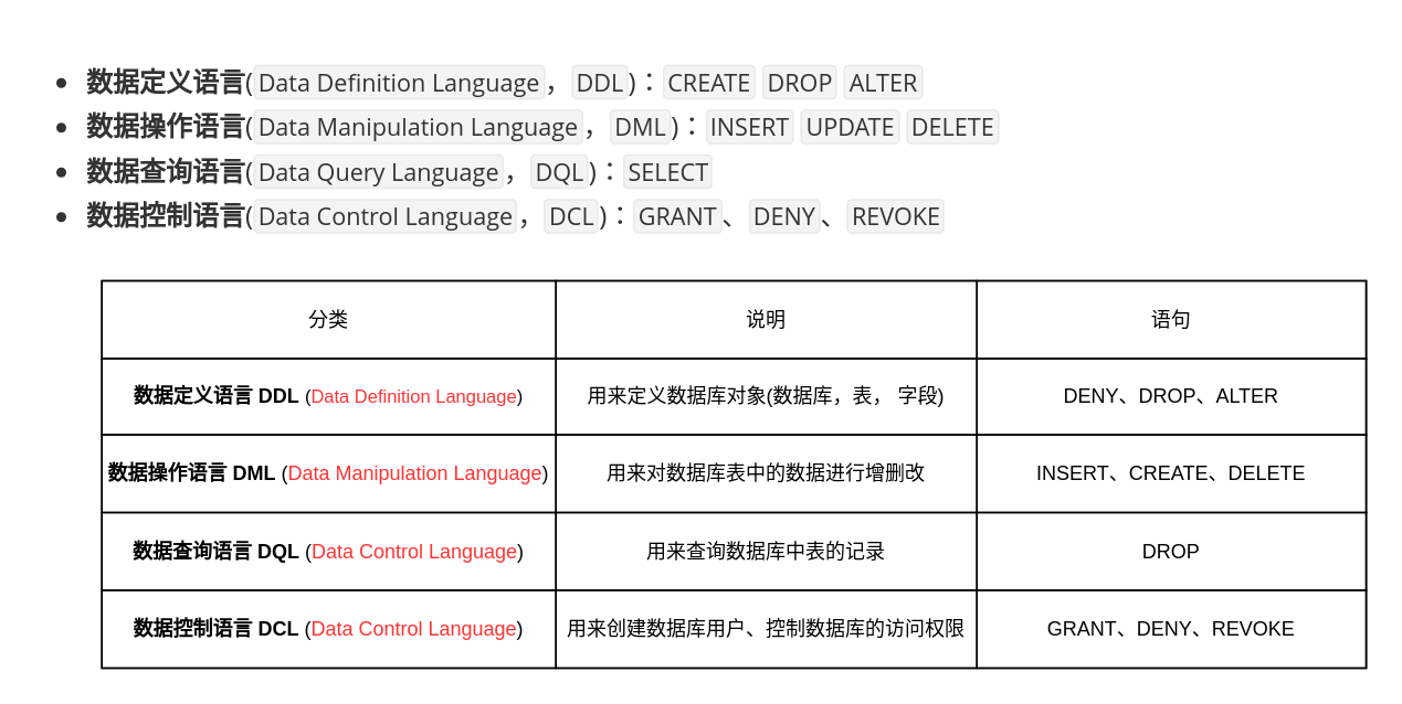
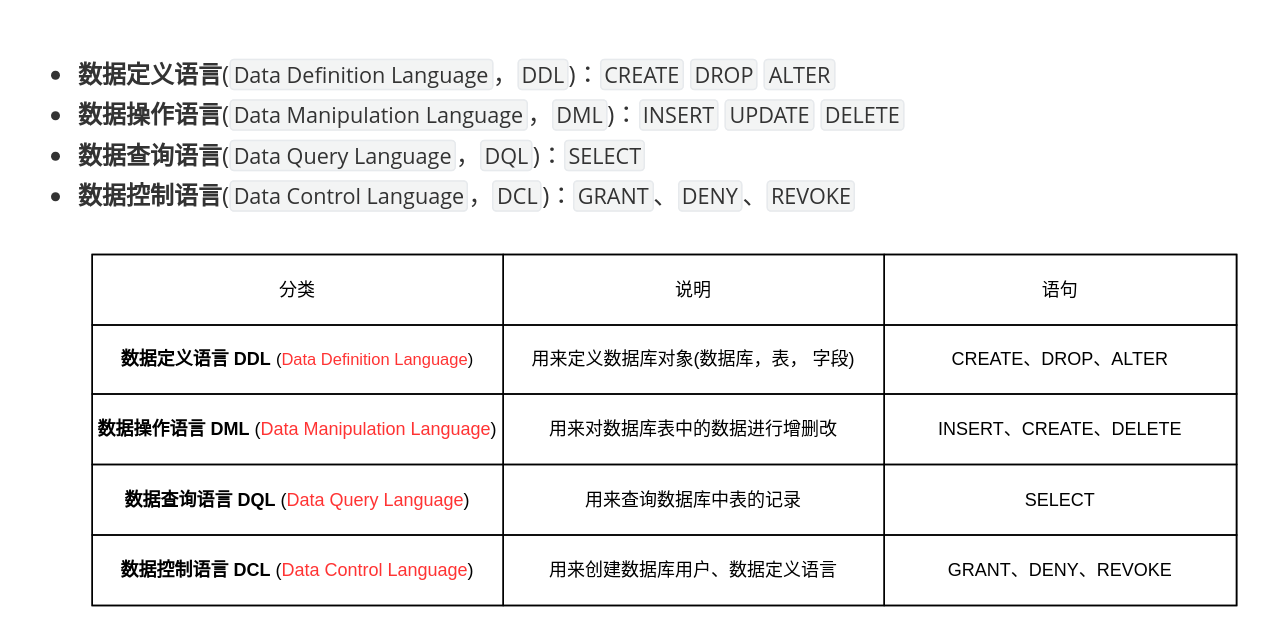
- <mxCell id="10" value="DENY、DROP、ALTER" style="connectable=0;recursiveResize=0;strokeColor=inherit;fillColor=none;align=center;whiteSpace=wrap;html=1;" vertex="1" parent="7"><mxGeometry x="528" width="235" height="46" as="geometry"><mxRectangle width="235" height="46" as="alternateBounds" /></mxGeometry></mxCell>
+ <mxCell id="10" value="CREATE、DROP、ALTER" style="connectable=0;recursiveResize=0;strokeColor=inherit;fillColor=none;align=center;whiteSpace=wrap;html=1;" vertex="1" parent="7"><mxGeometry x="528" width="235" height="46" as="geometry"><mxRectangle width="235" height="46" as="alternateBounds" /></mxGeometry></mxCell>
- <mxCell id="16" value="&lt;b&gt;数据查询语言 DQL&lt;/b&gt; (&lt;font color=&quot;#ff3333&quot;&gt;Data Control Language&lt;/font&gt;)" style="connectable=0;recursiveResize=0;strokeColor=inherit;fillColor=none;align=center;whiteSpace=wrap;html=1;" vertex="1" parent="15"><mxGeometry width="274" height="47" as="geometry"><mxRectangle width="274" height="47" as="alternateBounds" /></mxGeometry></mxCell>
+ <mxCell id="16" value="&lt;b&gt;数据查询语言 DQL&lt;/b&gt; (&lt;font color=&quot;#ff3333&quot;&gt;Data Query Language&lt;/font&gt;)" style="connectable=0;recursiveResize=0;strokeColor=inherit;fillColor=none;align=center;whiteSpace=wrap;html=1;" vertex="1" parent="15"><mxGeometry width="274" height="47" as="geometry"><mxRectangle width="274" height="47" as="alternateBounds" /></mxGeometry></mxCell>
- <mxCell id="18" value="DROP" style="connectable=0;recursiveResize=0;strokeColor=inherit;fillColor=none;align=center;whiteSpace=wrap;html=1;" vertex="1" parent="15"><mxGeometry x="528" width="235" height="47" as="geometry"><mxRectangle width="235" height="47" as="alternateBounds" /></mxGeometry></mxCell>
+ <mxCell id="18" value="SELECT" style="connectable=0;recursiveResize=0;strokeColor=inherit;fillColor=none;align=center;whiteSpace=wrap;html=1;" vertex="1" parent="15"><mxGeometry x="528" width="235" height="47" as="geometry"><mxRectangle width="235" height="47" as="alternateBounds" /></mxGeometry></mxCell>
- <mxCell id="21" value="用来创建数据库用户、控制数据库的访问权限" style="connectable=0;recursiveResize=0;strokeColor=inherit;fillColor=none;align=center;whiteSpace=wrap;html=1;" vertex="1" parent="19"><mxGeometry x="274" width="254" height="47" as="geometry"><mxRectangle width="254" height="47" as="alternateBounds" /></mxGeometry></mxCell>
+ <mxCell id="21" value="用来创建数据库用户、数据定义语言" style="connectable=0;recursiveResize=0;strokeColor=inherit;fillColor=none;align=center;whiteSpace=wrap;html=1;" vertex="1" parent="19"><mxGeometry x="274" width="254" height="47" as="geometry"><mxRectangle width="254" height="47" as="alternateBounds" /></mxGeometry></mxCell>
